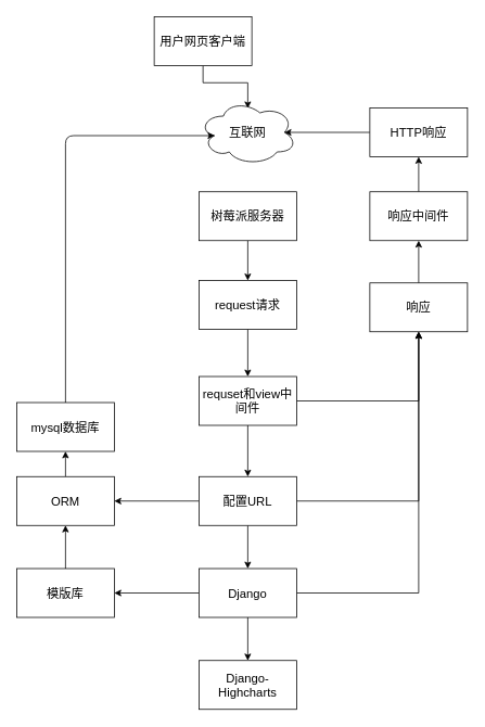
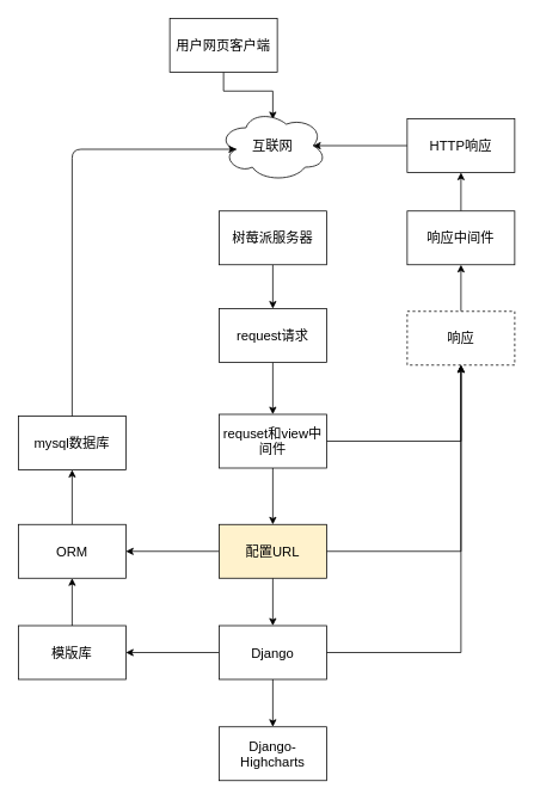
- <mxCell id="17" value="&lt;font style=&quot;font-size: 15px&quot;&gt;响应&lt;/font&gt;" style="whiteSpace=wrap;html=1;" vertex="1" parent="1"><mxGeometry x="454" y="347" width="120" height="60" as="geometry" /></mxCell>
+ <mxCell id="17" value="&lt;font style=&quot;font-size: 15px&quot;&gt;响应&lt;/font&gt;" style="whiteSpace=wrap;html=1;dashed=1;" vertex="1" parent="1"><mxGeometry x="454" y="347" width="120" height="60" as="geometry" /></mxCell>
- <mxCell id="18" value="&lt;font style=&quot;font-size: 15px&quot;&gt;mysql数据库&lt;/font&gt;" style="whiteSpace=wrap;html=1;" vertex="1" parent="1"><mxGeometry x="20" y="494" width="120" height="60" as="geometry" /></mxCell>
+ <mxCell id="18" value="&lt;font style=&quot;font-size: 15px&quot;&gt;mysql数据库&lt;/font&gt;" style="whiteSpace=wrap;html=1;" vertex="1" parent="1"><mxGeometry x="20" y="464" width="120" height="60" as="geometry" /></mxCell>
- <mxCell id="25" value="&lt;font style=&quot;font-size: 15px&quot;&gt;配置URL&lt;/font&gt;" style="whiteSpace=wrap;html=1;" vertex="1" parent="1"><mxGeometry x="244" y="585" width="120" height="60" as="geometry" /></mxCell>
+ <mxCell id="25" value="&lt;font style=&quot;font-size: 15px&quot;&gt;配置URL&lt;/font&gt;" style="whiteSpace=wrap;html=1;fillColor=#fff2cc;" vertex="1" parent="1"><mxGeometry x="244" y="585" width="120" height="60" as="geometry" /></mxCell>
